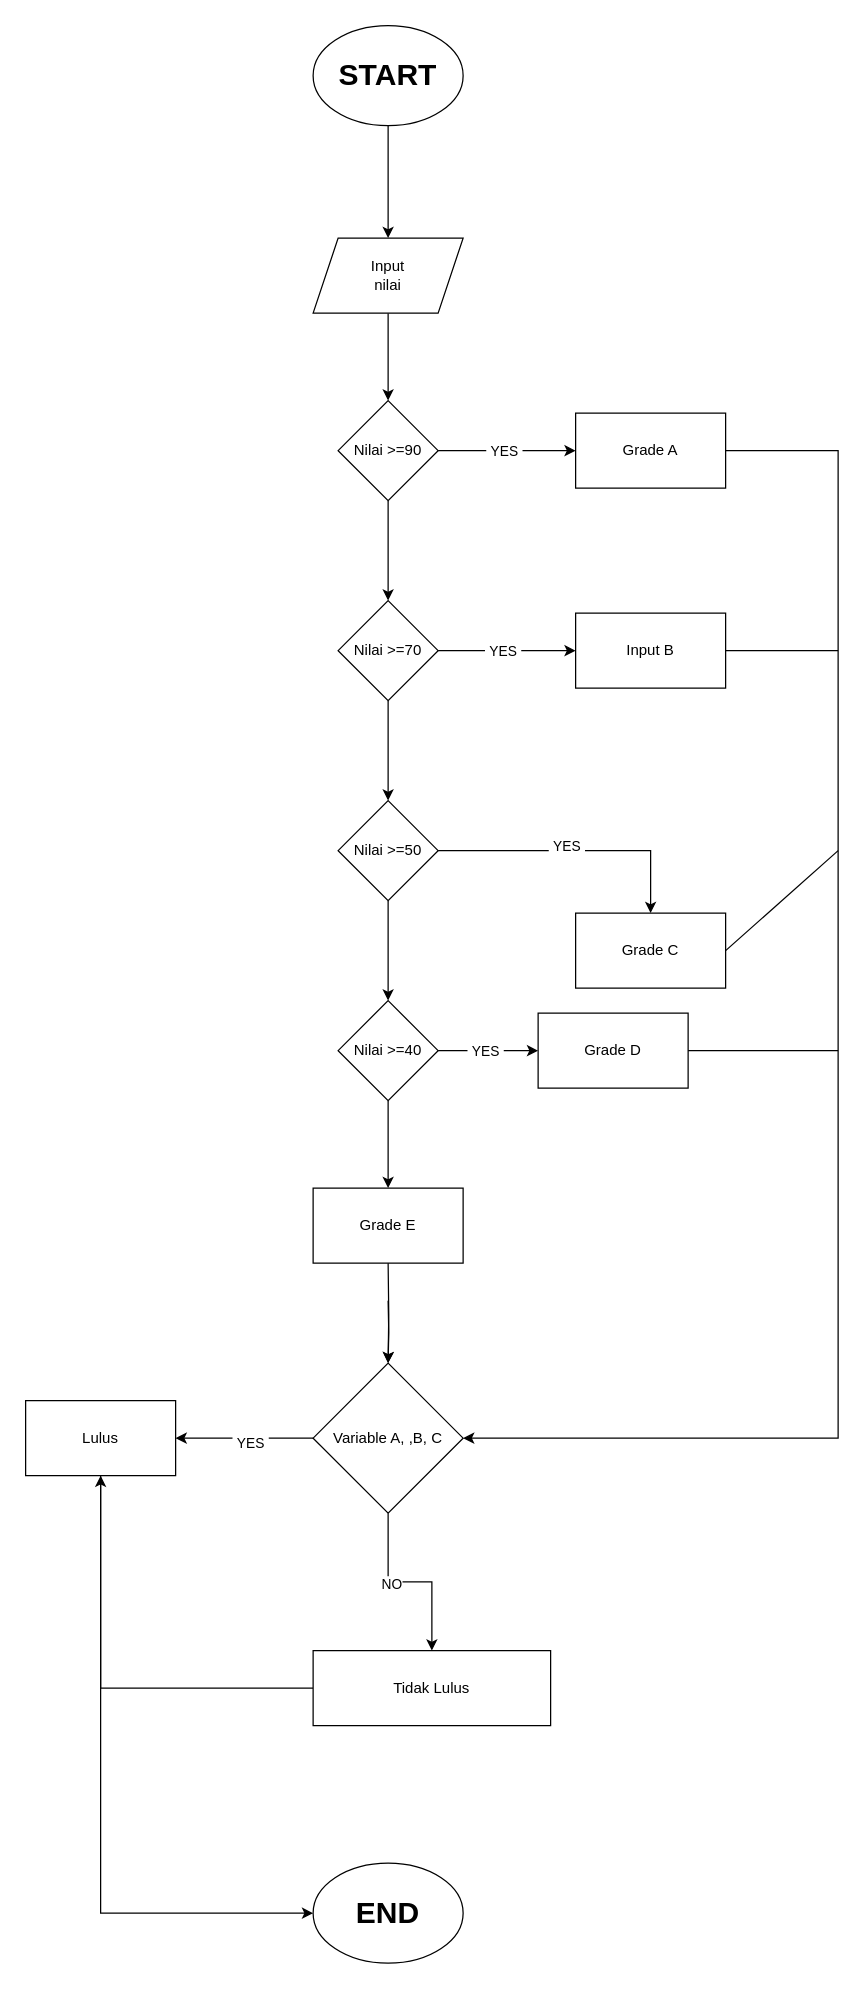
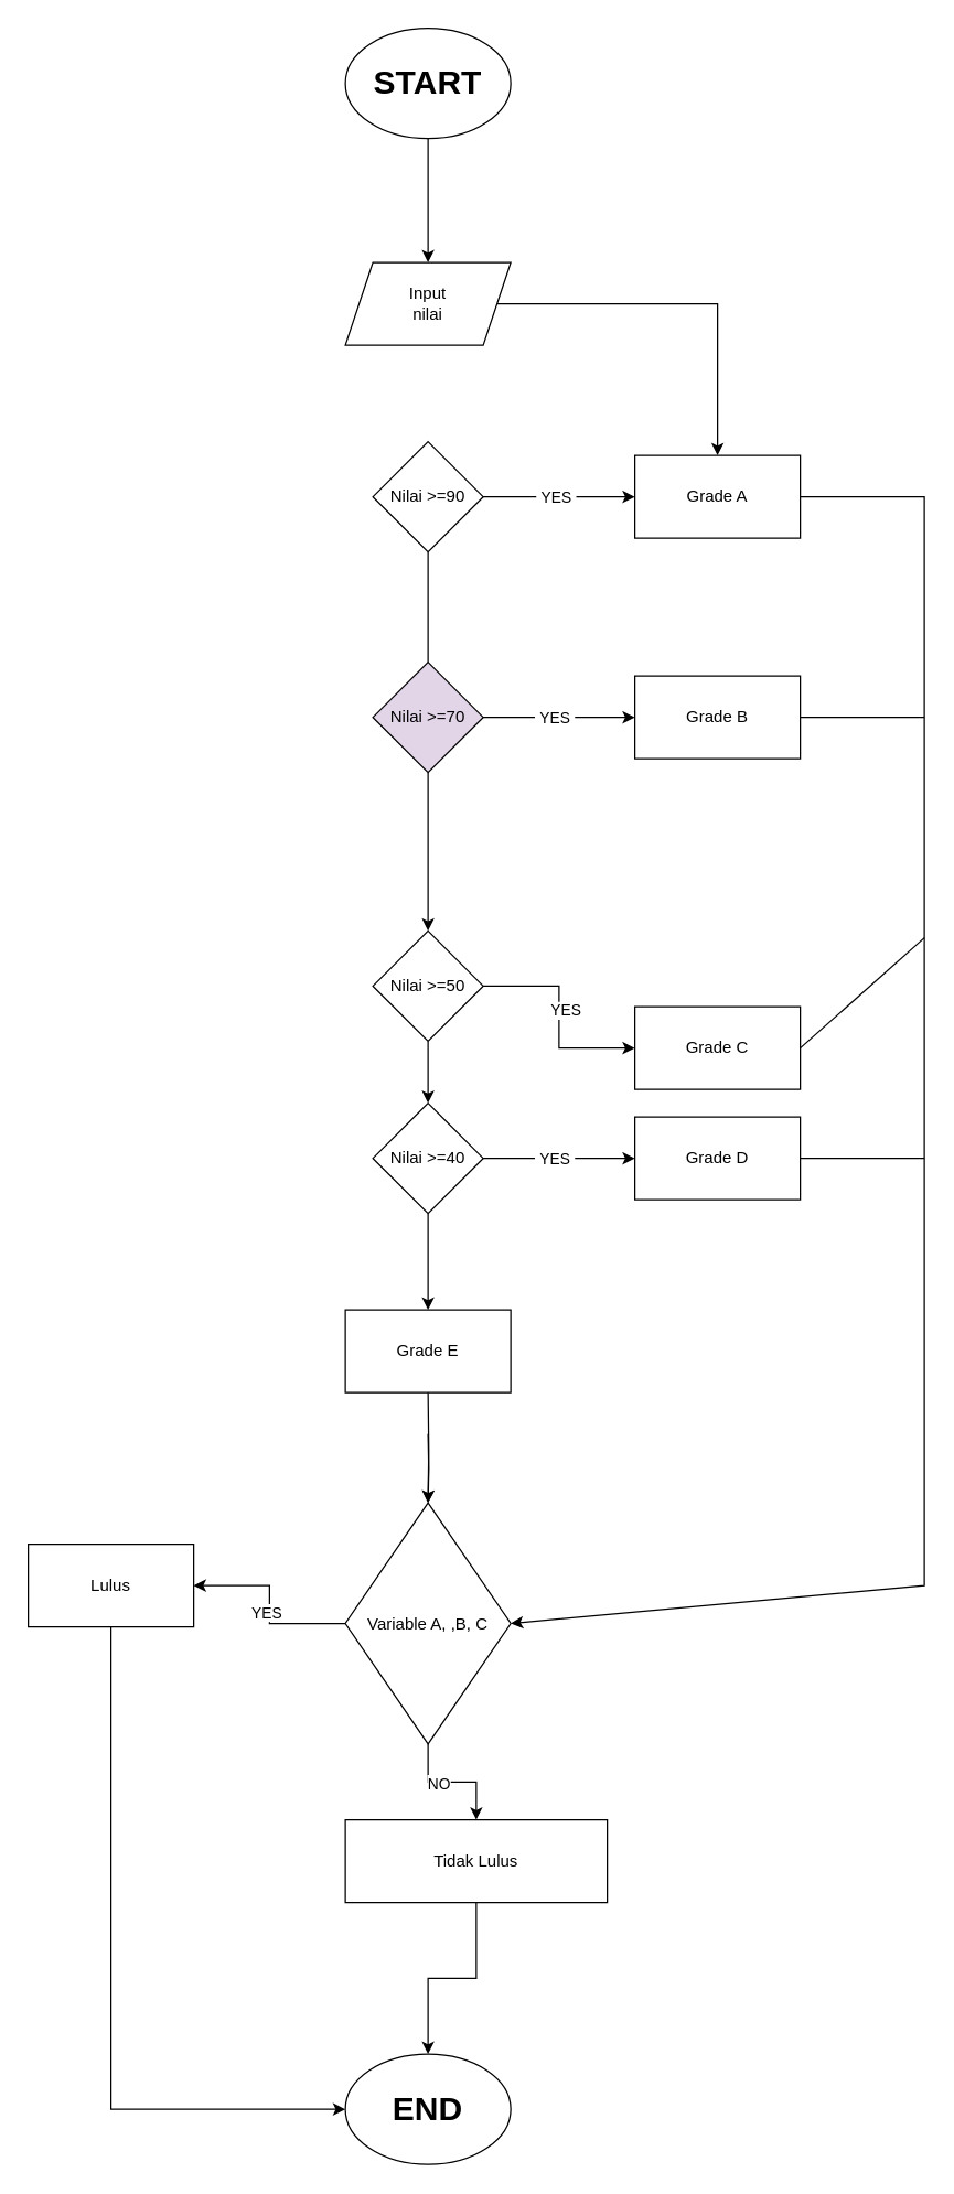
- <mxCell id="4" value="" style="edgeStyle=orthogonalEdgeStyle;rounded=0;orthogonalLoop=1;jettySize=auto;html=1;" edge="1" parent="1" source="5" target="9"><mxGeometry relative="1" as="geometry" /></mxCell>
+ <mxCell id="4" value="" style="edgeStyle=orthogonalEdgeStyle;rounded=0;orthogonalLoop=1;jettySize=auto;html=1;" edge="1" parent="1" source="5" target="10"><mxGeometry relative="1" as="geometry" /></mxCell>
- <mxCell id="8" value="" style="edgeStyle=orthogonalEdgeStyle;rounded=0;orthogonalLoop=1;jettySize=auto;html=1;" edge="1" parent="1" source="9" target="14"><mxGeometry relative="1" as="geometry" /></mxCell>
+ <mxCell id="8" value="" style="edgeStyle=orthogonalEdgeStyle;rounded=0;orthogonalLoop=1;jettySize=auto;html=1;endArrow=none;" edge="1" parent="1" source="9" target="14"><mxGeometry relative="1" as="geometry" /></mxCell>
- <mxCell id="14" value="Nilai &amp;gt;=70" style="rhombus;whiteSpace=wrap;html=1;" vertex="1" parent="1"><mxGeometry x="270" y="480" width="80" height="80" as="geometry" /></mxCell>
+ <mxCell id="14" value="Nilai &amp;gt;=70" style="rhombus;whiteSpace=wrap;html=1;fillColor=#e1d5e7;" vertex="1" parent="1"><mxGeometry x="270" y="480" width="80" height="80" as="geometry" /></mxCell>
- <mxCell id="23" value="Input B" style="whiteSpace=wrap;html=1;" vertex="1" parent="1"><mxGeometry x="460" y="490" width="120" height="60" as="geometry" /></mxCell>
+ <mxCell id="23" value="Grade B" style="whiteSpace=wrap;html=1;" vertex="1" parent="1"><mxGeometry x="460" y="490" width="120" height="60" as="geometry" /></mxCell>
- <mxCell id="18" value="Nilai &amp;gt;=50" style="rhombus;whiteSpace=wrap;html=1;" vertex="1" parent="1"><mxGeometry x="270" y="640" width="80" height="80" as="geometry" /></mxCell>
+ <mxCell id="18" value="Nilai &amp;gt;=50" style="rhombus;whiteSpace=wrap;html=1;" vertex="1" parent="1"><mxGeometry x="270" y="675" width="80" height="80" as="geometry" /></mxCell>
- <mxCell id="25" value="Grade D" style="whiteSpace=wrap;html=1;" vertex="1" parent="1"><mxGeometry x="430" y="810" width="120" height="60" as="geometry" /></mxCell>
+ <mxCell id="25" value="Grade D" style="whiteSpace=wrap;html=1;" vertex="1" parent="1"><mxGeometry x="460" y="810" width="120" height="60" as="geometry" /></mxCell>
- <mxCell id="31" value="Variable A, ,B, C" style="rhombus;whiteSpace=wrap;html=1;" vertex="1" parent="1"><mxGeometry x="250" y="1090" width="120" height="120" as="geometry" /></mxCell>
+ <mxCell id="31" value="Variable A, ,B, C" style="rhombus;whiteSpace=wrap;html=1;" vertex="1" parent="1"><mxGeometry x="250" y="1090" width="120" height="175" as="geometry" /></mxCell>
- <mxCell id="33" value="" style="edgeStyle=orthogonalEdgeStyle;rounded=0;orthogonalLoop=1;jettySize=auto;html=1;" edge="1" parent="1" source="34" target="32"><mxGeometry relative="1" as="geometry" /></mxCell>
+ <mxCell id="33" value="" style="edgeStyle=orthogonalEdgeStyle;rounded=0;orthogonalLoop=1;jettySize=auto;html=1;" edge="1" parent="1" source="34" target="36"><mxGeometry relative="1" as="geometry" /></mxCell>
